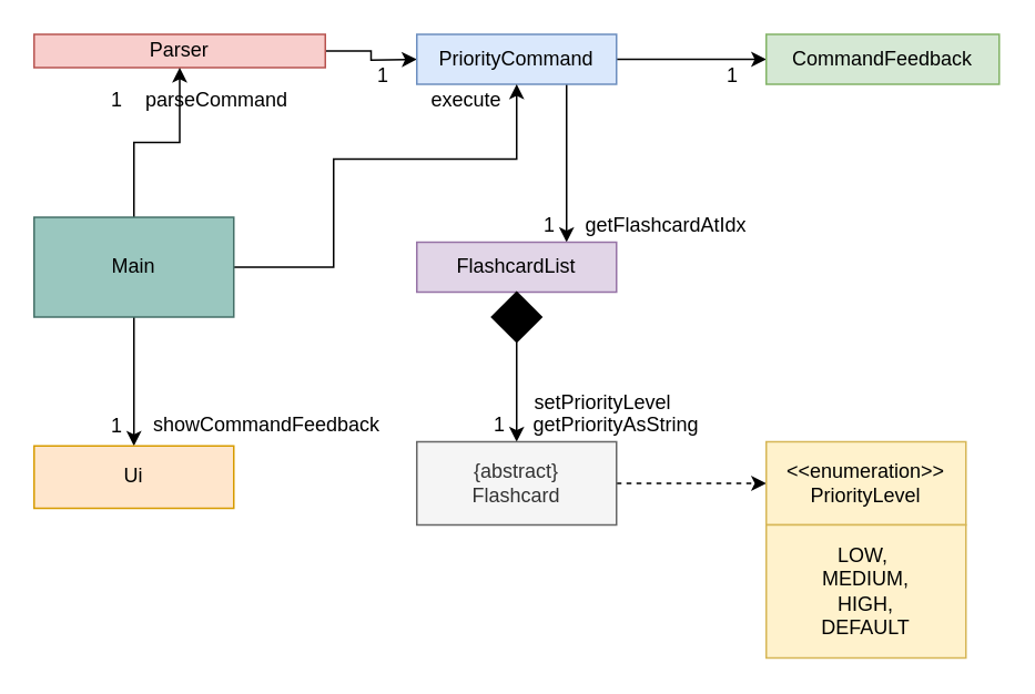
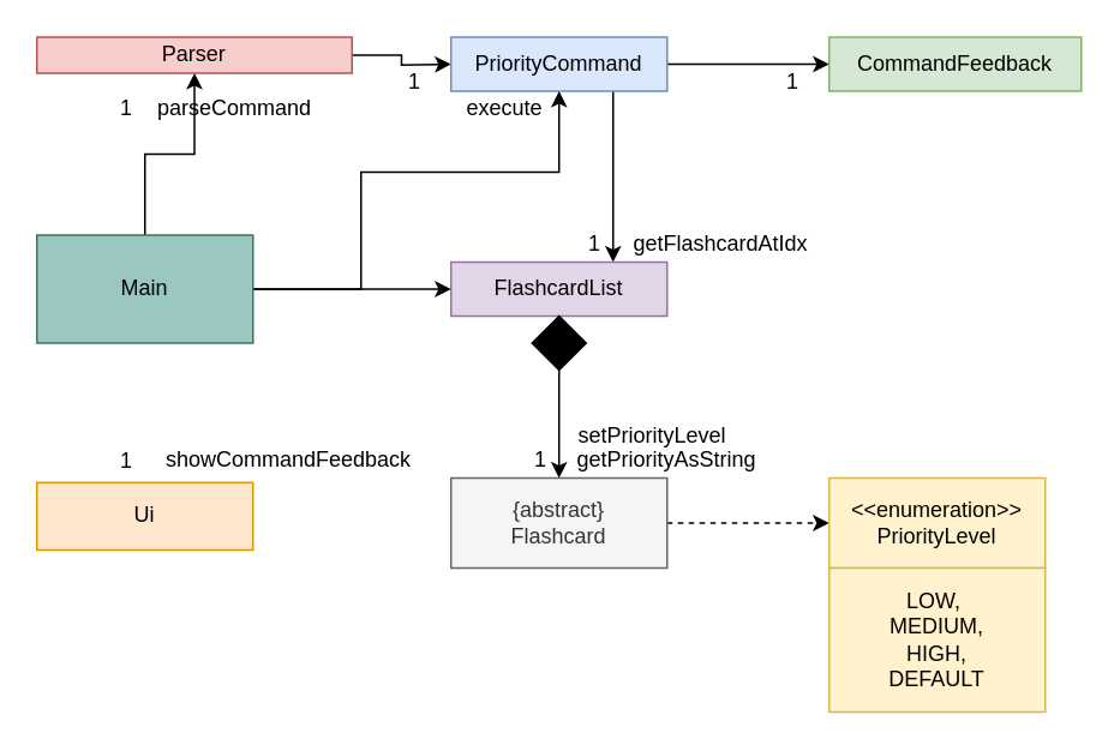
- <mxCell id="24" style="edgeStyle=orthogonalEdgeStyle;rounded=0;orthogonalLoop=1;jettySize=auto;html=1;entryX=0.5;entryY=0;entryDx=0;entryDy=0;" parent="1" source="25" target="29" edge="1"><mxGeometry relative="1" as="geometry" /></mxCell>
+ <mxCell id="24" style="edgeStyle=orthogonalEdgeStyle;rounded=0;orthogonalLoop=1;jettySize=auto;html=1;" parent="1" source="25" target="9" edge="1"><mxGeometry relative="1" as="geometry" /></mxCell>
